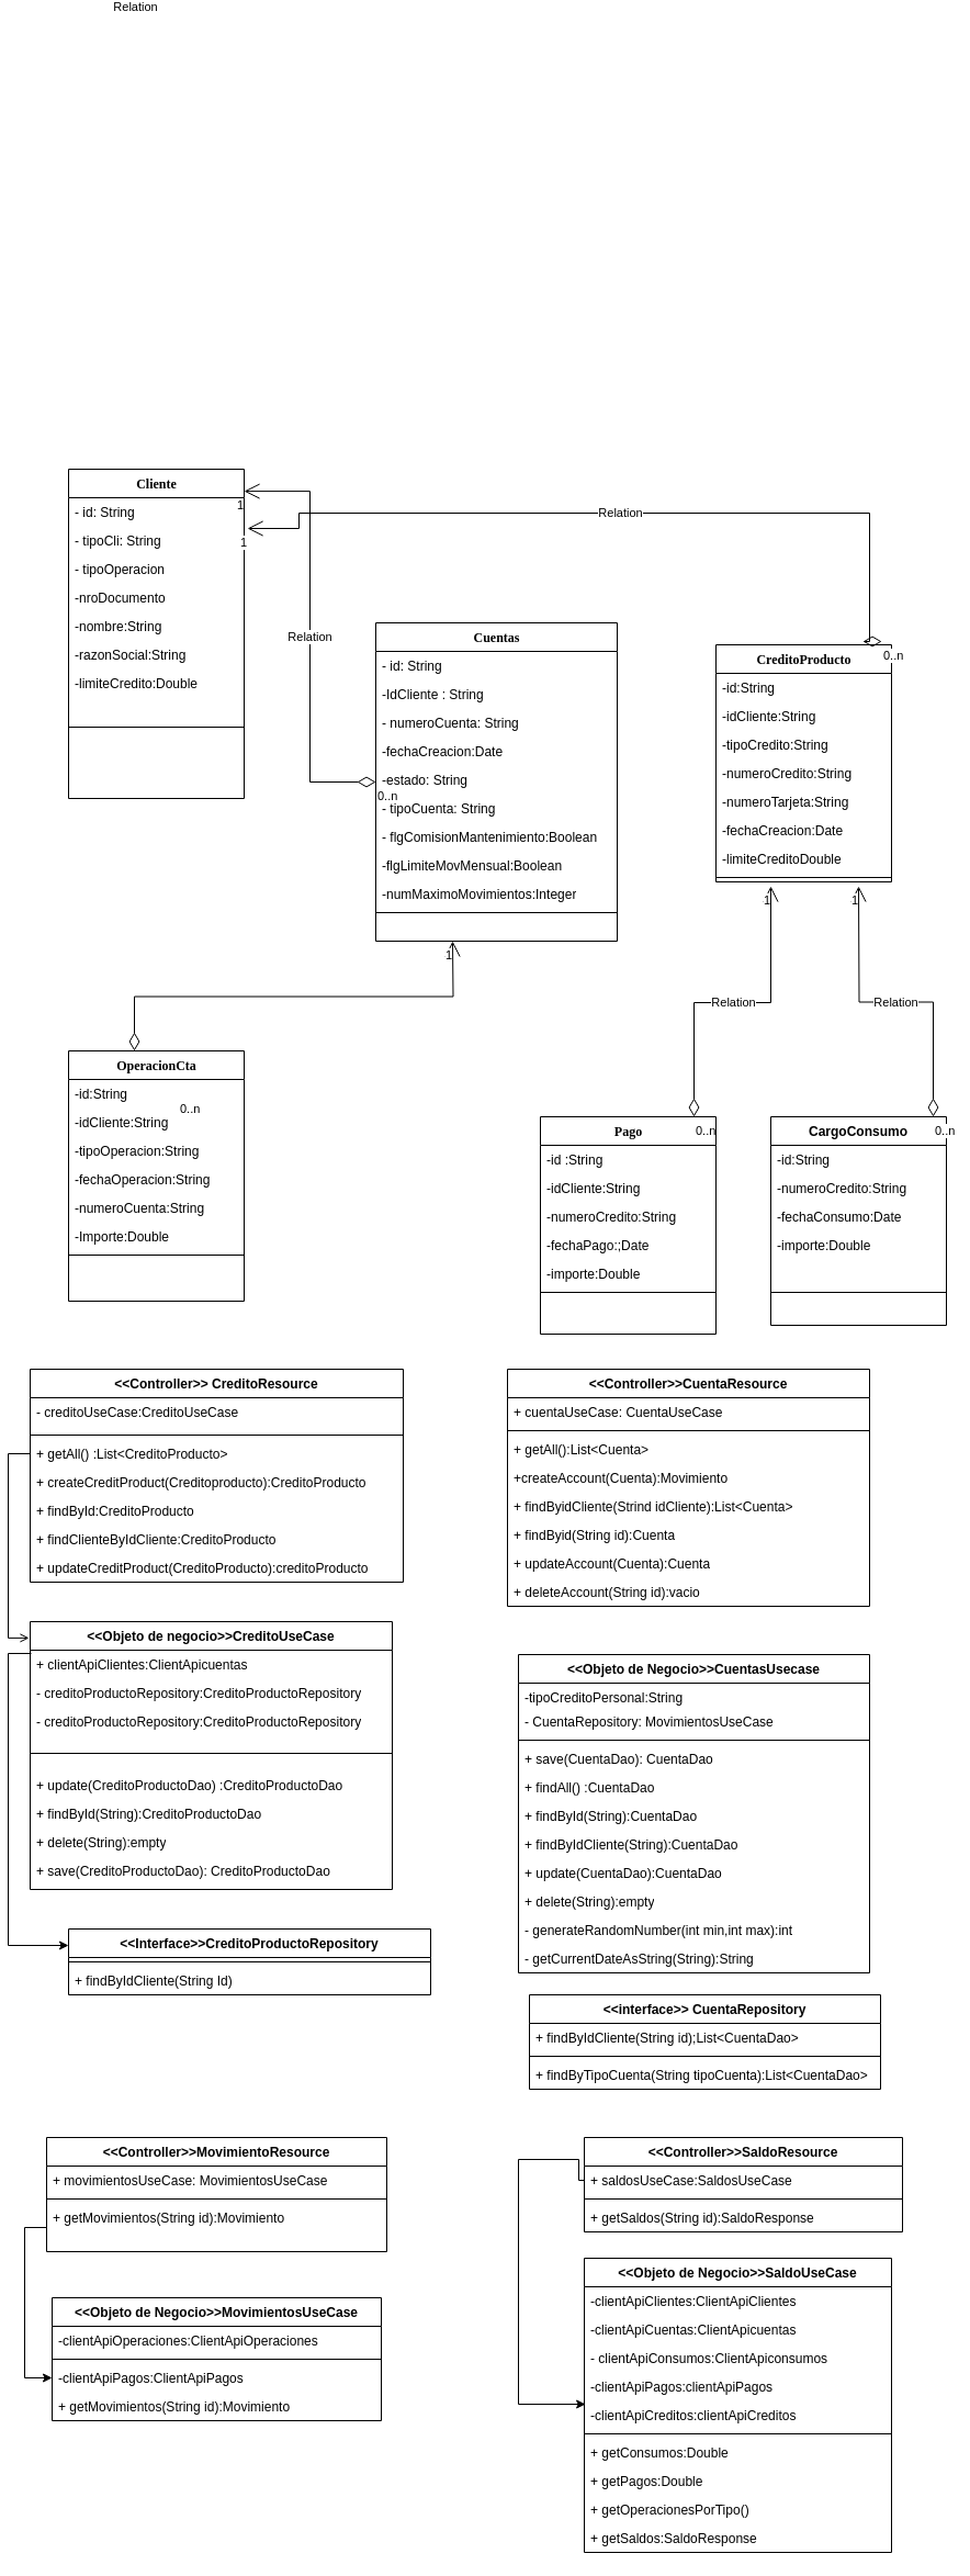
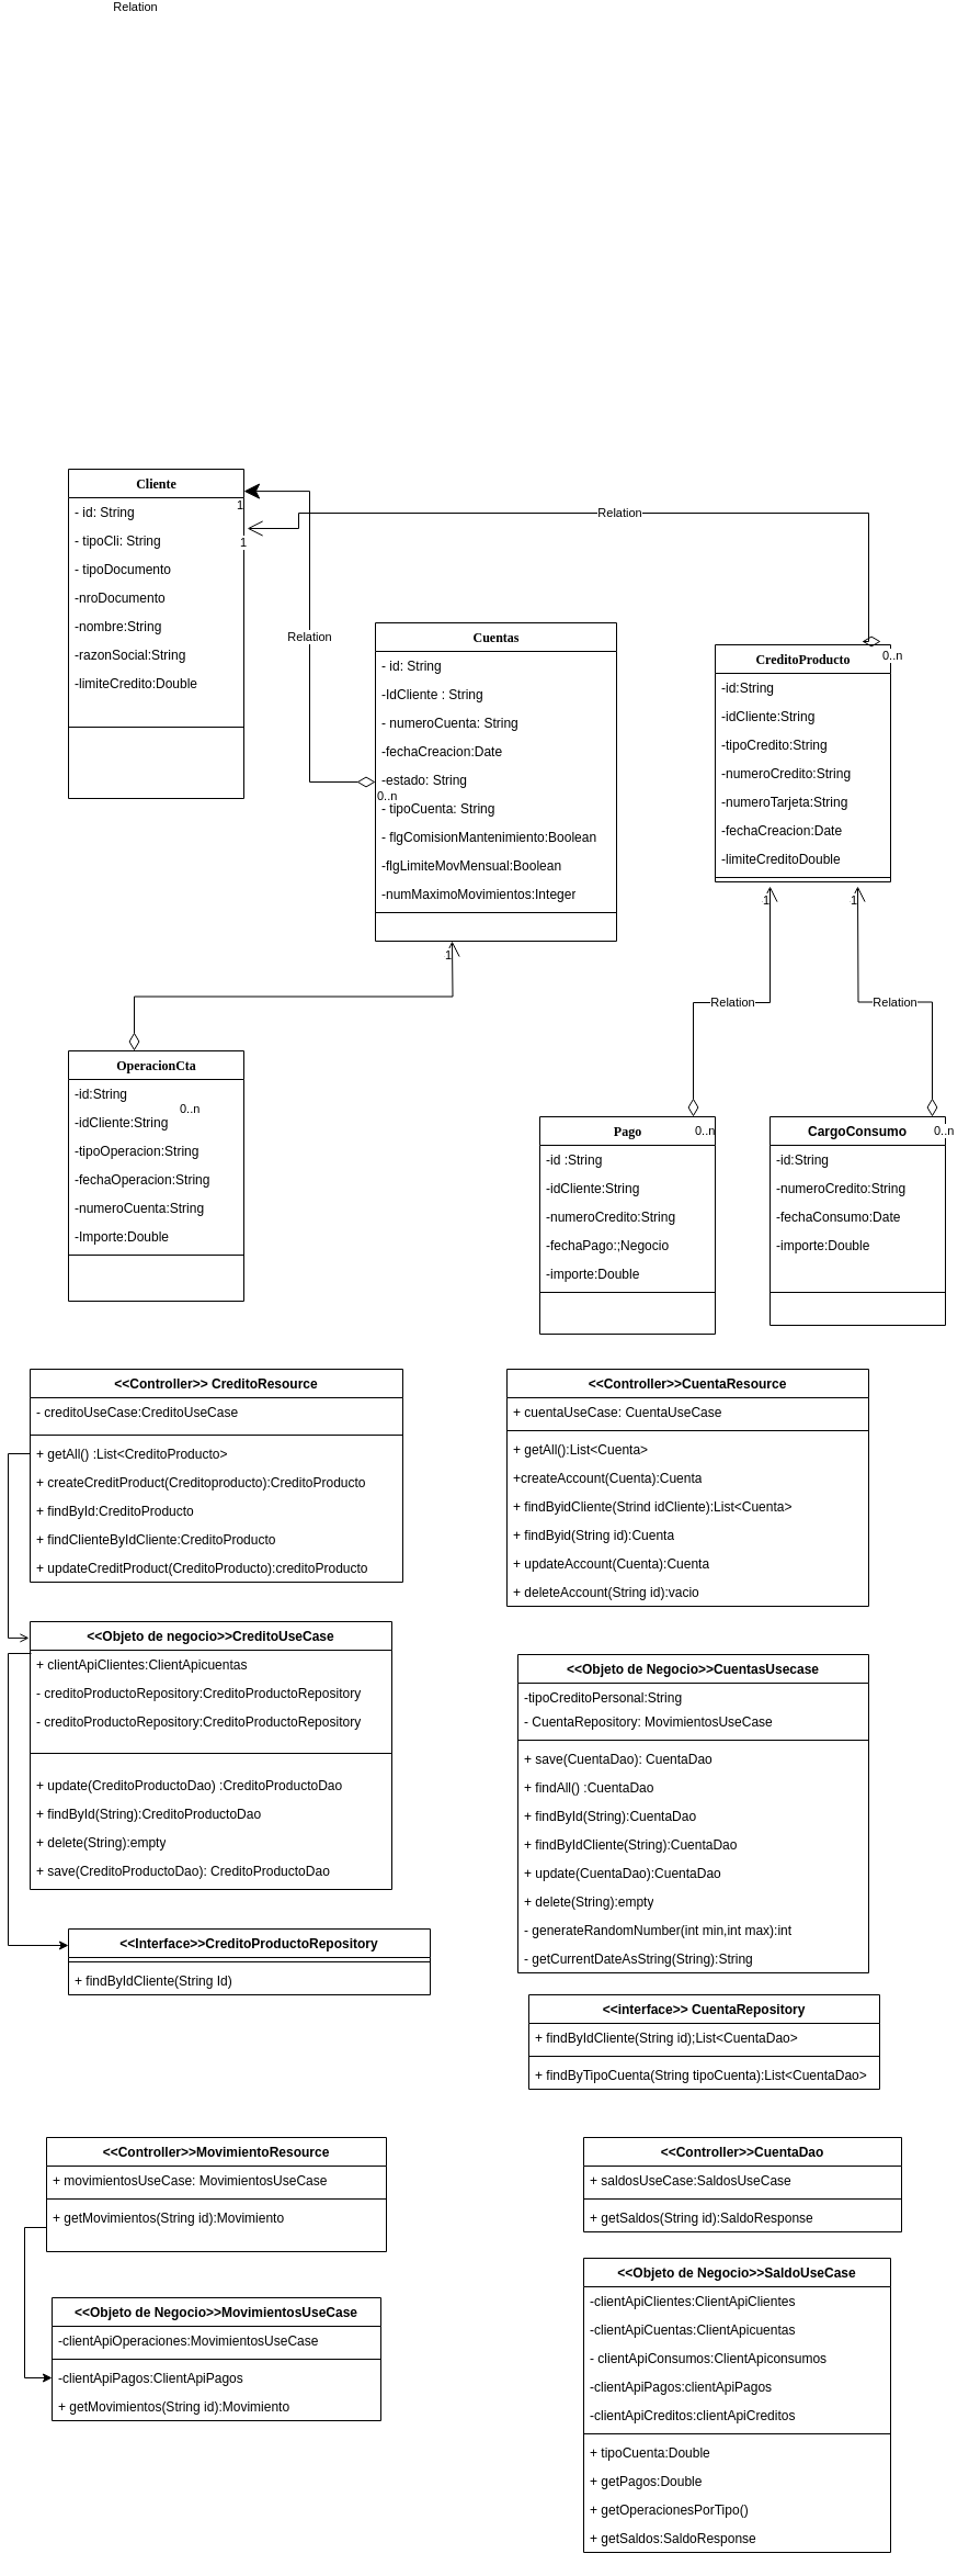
- <mxCell id="52" value="Relation" style="endArrow=open;html=1;endSize=12;startArrow=diamondThin;startSize=14;startFill=0;edgeStyle=orthogonalEdgeStyle;rounded=0;entryX=1;entryY=0.067;entryDx=0;entryDy=0;entryPerimeter=0;" parent="1" source="11" target="2" edge="1"><mxGeometry relative="1" as="geometry"><mxPoint x="1225" y="540" as="sourcePoint" /><mxPoint x="1385" y="540" as="targetPoint" /></mxGeometry></mxCell>
+ <mxCell id="52" value="Relation" style="endArrow=classic;html=1;endSize=12;startArrow=diamondThin;startSize=14;startFill=0;edgeStyle=orthogonalEdgeStyle;rounded=0;entryX=1;entryY=0.067;entryDx=0;entryDy=0;entryPerimeter=0;" parent="1" source="11" target="2" edge="1"><mxGeometry relative="1" as="geometry"><mxPoint x="1225" y="540" as="sourcePoint" /><mxPoint x="1385" y="540" as="targetPoint" /></mxGeometry></mxCell>
- <mxCell id="5" value="- tipoOperacion" style="text;html=1;strokeColor=none;fillColor=none;align=left;verticalAlign=top;spacingLeft=4;spacingRight=4;whiteSpace=wrap;overflow=hidden;rotatable=0;points=[[0,0.5],[1,0.5]];portConstraint=eastwest;" parent="2" vertex="1"><mxGeometry y="78" width="160" height="26" as="geometry" /></mxCell>
+ <mxCell id="5" value="- tipoDocumento" style="text;html=1;strokeColor=none;fillColor=none;align=left;verticalAlign=top;spacingLeft=4;spacingRight=4;whiteSpace=wrap;overflow=hidden;rotatable=0;points=[[0,0.5],[1,0.5]];portConstraint=eastwest;" parent="2" vertex="1"><mxGeometry y="78" width="160" height="26" as="geometry" /></mxCell>
- <mxCell id="43" value="-fechaPago:;Date" style="text;html=1;strokeColor=none;fillColor=none;align=left;verticalAlign=top;spacingLeft=4;spacingRight=4;whiteSpace=wrap;overflow=hidden;rotatable=0;points=[[0,0.5],[1,0.5]];portConstraint=eastwest;" parent="39" vertex="1"><mxGeometry y="104" width="160" height="26" as="geometry" /></mxCell>
+ <mxCell id="43" value="-fechaPago:;Negocio" style="text;html=1;strokeColor=none;fillColor=none;align=left;verticalAlign=top;spacingLeft=4;spacingRight=4;whiteSpace=wrap;overflow=hidden;rotatable=0;points=[[0,0.5],[1,0.5]];portConstraint=eastwest;" parent="39" vertex="1"><mxGeometry y="104" width="160" height="26" as="geometry" /></mxCell>
- <mxCell id="116" value="+createAccount(Cuenta):Movimiento" style="text;strokeColor=none;fillColor=none;align=left;verticalAlign=top;spacingLeft=4;spacingRight=4;overflow=hidden;rotatable=0;points=[[0,0.5],[1,0.5]];portConstraint=eastwest;whiteSpace=wrap;html=1;" vertex="1" parent="112"><mxGeometry y="86" width="330" height="26" as="geometry" /></mxCell>
+ <mxCell id="116" value="+createAccount(Cuenta):Cuenta" style="text;strokeColor=none;fillColor=none;align=left;verticalAlign=top;spacingLeft=4;spacingRight=4;overflow=hidden;rotatable=0;points=[[0,0.5],[1,0.5]];portConstraint=eastwest;whiteSpace=wrap;html=1;" vertex="1" parent="112"><mxGeometry y="86" width="330" height="26" as="geometry" /></mxCell>
- <mxCell id="125" value="&amp;lt;&amp;lt;Controller&amp;gt;&amp;gt;SaldoResource" style="swimlane;fontStyle=1;align=center;verticalAlign=top;childLayout=stackLayout;horizontal=1;startSize=26;horizontalStack=0;resizeParent=1;resizeParentMax=0;resizeLast=0;collapsible=1;marginBottom=0;whiteSpace=wrap;html=1;" vertex="1" parent="1"><mxGeometry x="525" y="1540" width="290" height="86" as="geometry" /></mxCell>
+ <mxCell id="125" value="&amp;lt;&amp;lt;Controller&amp;gt;&amp;gt;CuentaDao" style="swimlane;fontStyle=1;align=center;verticalAlign=top;childLayout=stackLayout;horizontal=1;startSize=26;horizontalStack=0;resizeParent=1;resizeParentMax=0;resizeLast=0;collapsible=1;marginBottom=0;whiteSpace=wrap;html=1;" vertex="1" parent="1"><mxGeometry x="525" y="1540" width="290" height="86" as="geometry" /></mxCell>
- <mxCell id="130" style="edgeStyle=orthogonalEdgeStyle;rounded=0;orthogonalLoop=1;jettySize=auto;html=1;exitX=0;exitY=0.5;exitDx=0;exitDy=0;entryX=0.004;entryY=0.115;entryDx=0;entryDy=0;entryPerimeter=0;" edge="1" parent="1" source="126" target="89"><mxGeometry relative="1" as="geometry"><Array as="points"><mxPoint x="520" y="1560" /><mxPoint x="465" y="1560" /><mxPoint x="465" y="1783" /></Array></mxGeometry></mxCell>
- <mxCell id="80" value="-clientApiOperaciones:ClientApiOperaciones" style="text;strokeColor=none;fillColor=none;align=left;verticalAlign=top;spacingLeft=4;spacingRight=4;overflow=hidden;rotatable=0;points=[[0,0.5],[1,0.5]];portConstraint=eastwest;whiteSpace=wrap;html=1;" vertex="1" parent="79"><mxGeometry y="26" width="300" height="26" as="geometry" /></mxCell>
+ <mxCell id="80" value="-clientApiOperaciones:MovimientosUseCase" style="text;strokeColor=none;fillColor=none;align=left;verticalAlign=top;spacingLeft=4;spacingRight=4;overflow=hidden;rotatable=0;points=[[0,0.5],[1,0.5]];portConstraint=eastwest;whiteSpace=wrap;html=1;" vertex="1" parent="79"><mxGeometry y="26" width="300" height="26" as="geometry" /></mxCell>
- <mxCell id="91" value="+ getConsumos:Double" style="text;strokeColor=none;fillColor=none;align=left;verticalAlign=top;spacingLeft=4;spacingRight=4;overflow=hidden;rotatable=0;points=[[0,0.5],[1,0.5]];portConstraint=eastwest;whiteSpace=wrap;html=1;" vertex="1" parent="84"><mxGeometry y="164" width="280" height="26" as="geometry" /></mxCell>
+ <mxCell id="91" value="+ tipoCuenta:Double" style="text;strokeColor=none;fillColor=none;align=left;verticalAlign=top;spacingLeft=4;spacingRight=4;overflow=hidden;rotatable=0;points=[[0,0.5],[1,0.5]];portConstraint=eastwest;whiteSpace=wrap;html=1;" vertex="1" parent="84"><mxGeometry y="164" width="280" height="26" as="geometry" /></mxCell>
